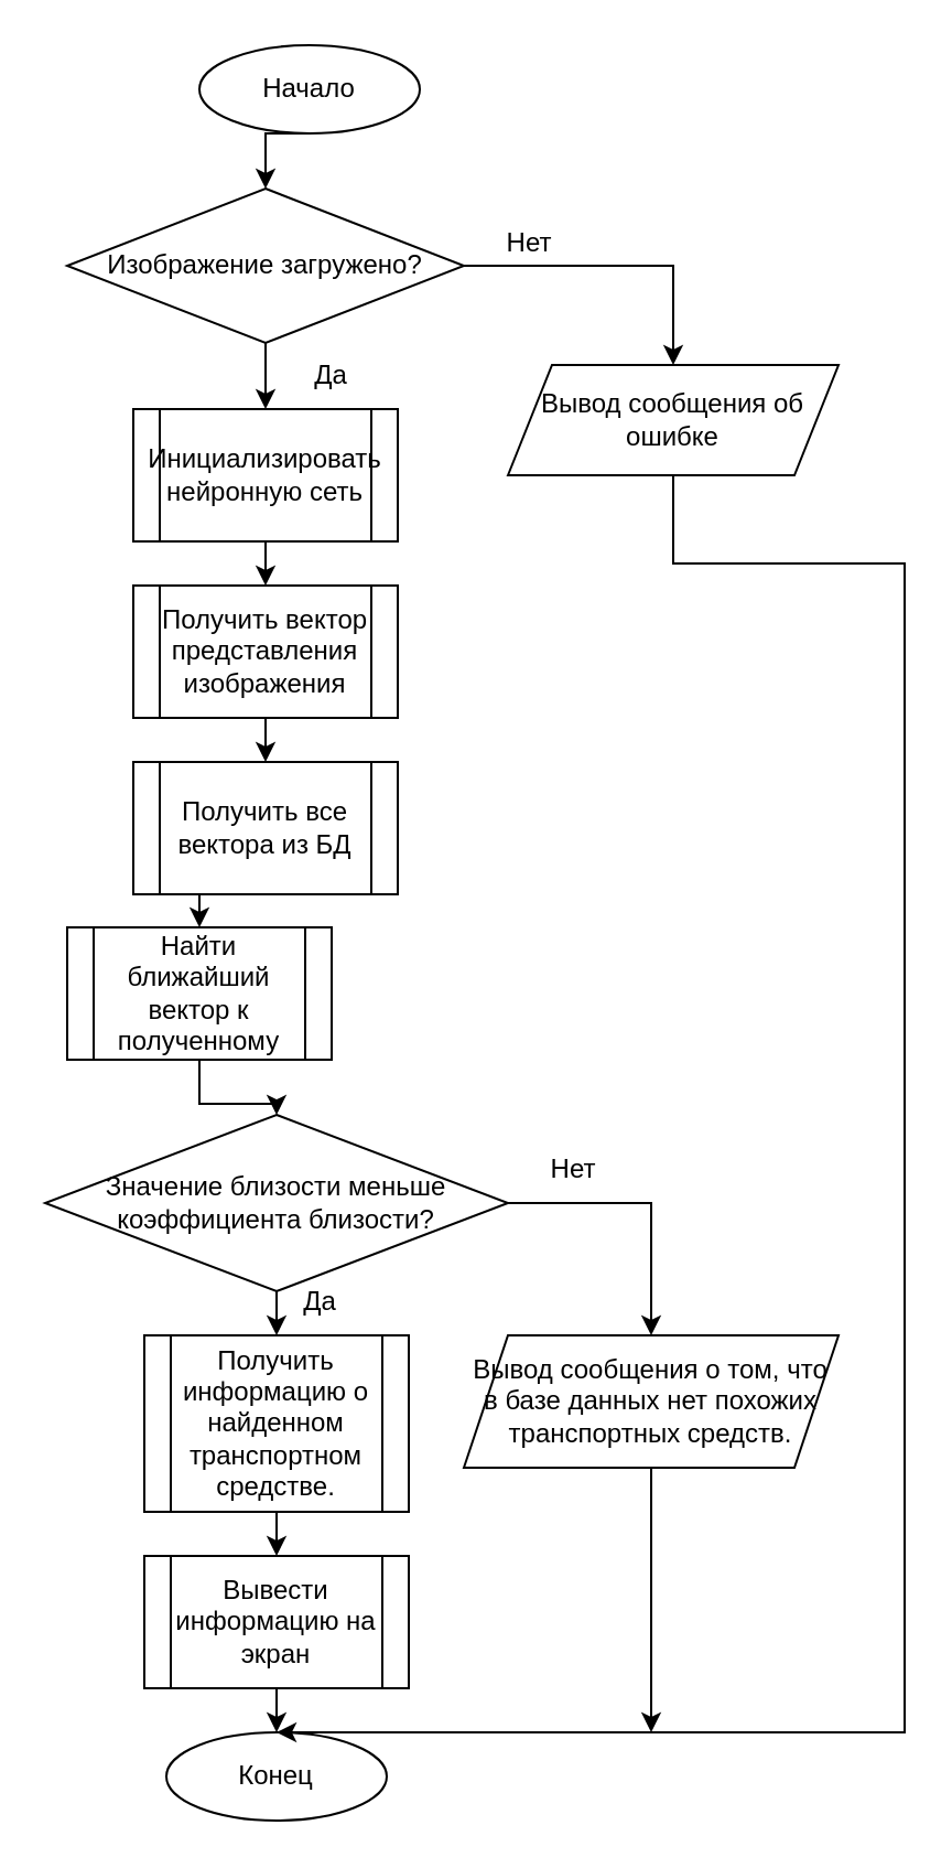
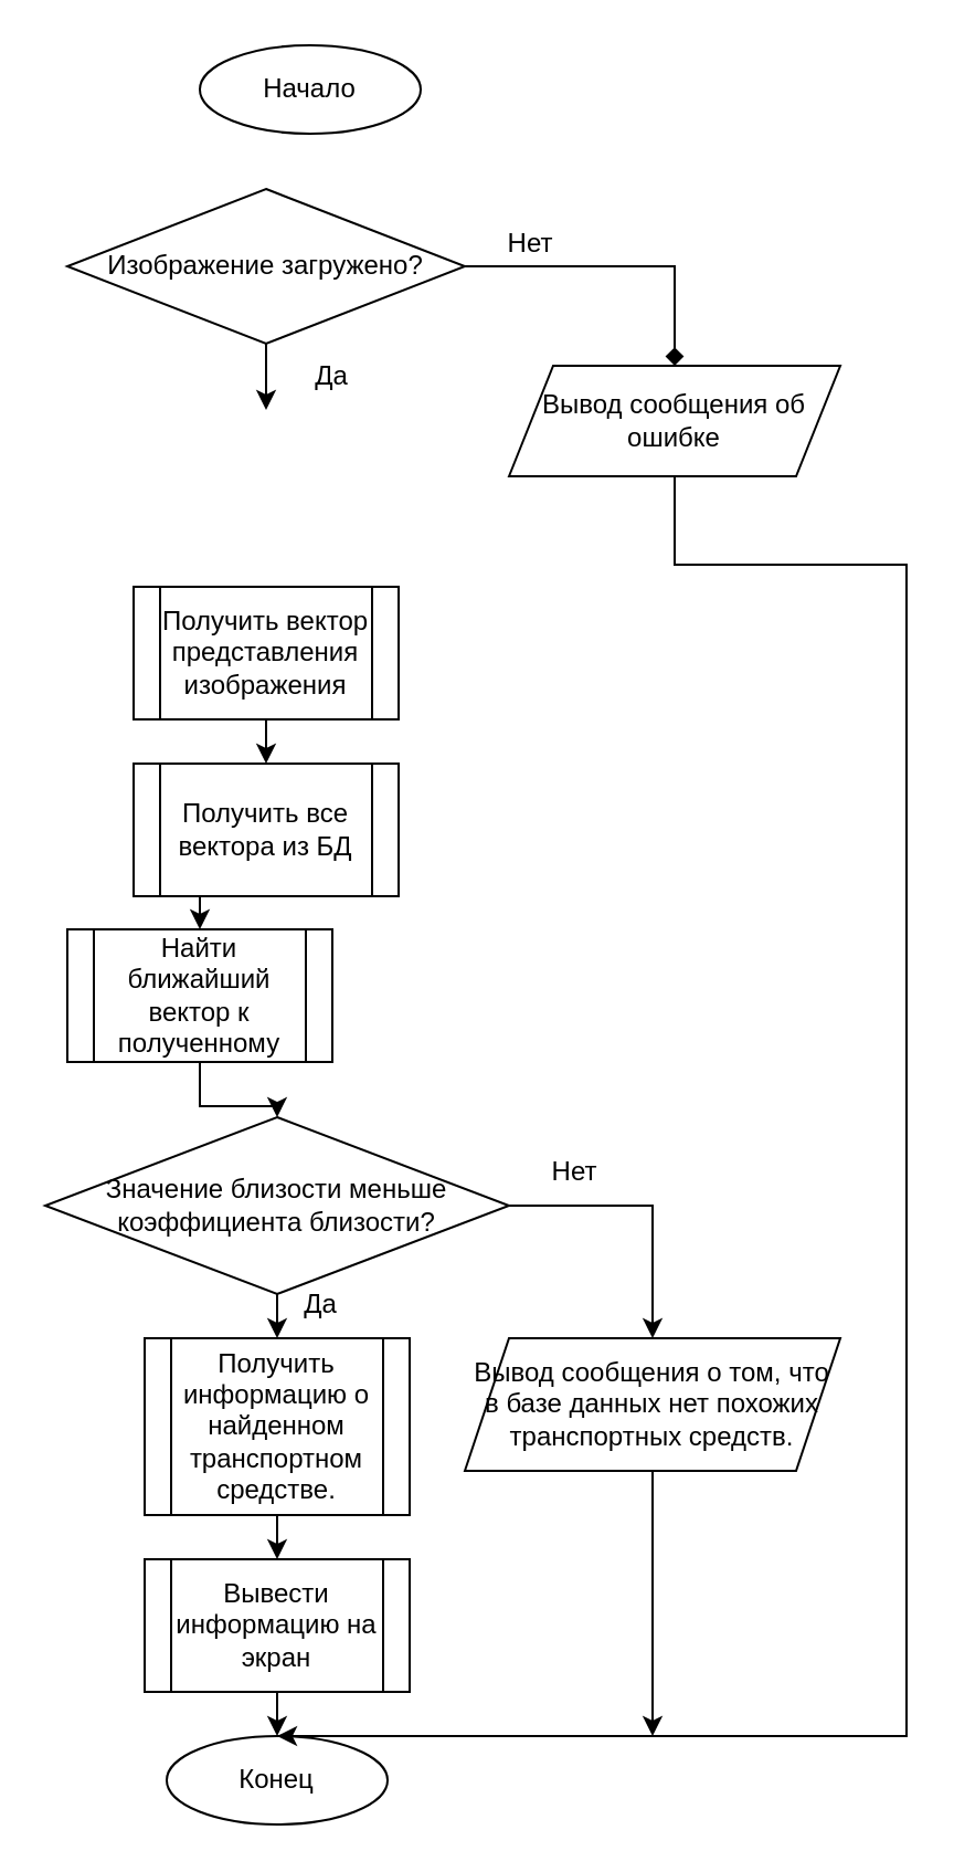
- <mxCell id="2" style="edgeStyle=orthogonalEdgeStyle;rounded=0;orthogonalLoop=1;jettySize=auto;html=1;exitX=0.5;exitY=1;exitDx=0;exitDy=0;entryX=0.5;entryY=0;entryDx=0;entryDy=0;" parent="1" source="3" target="6" edge="1"><mxGeometry relative="1" as="geometry" /></mxCell>
- <mxCell id="5" style="edgeStyle=orthogonalEdgeStyle;rounded=0;orthogonalLoop=1;jettySize=auto;html=1;exitX=1;exitY=0.5;exitDx=0;exitDy=0;entryX=0.5;entryY=0;entryDx=0;entryDy=0;" parent="1" source="6" target="8" edge="1"><mxGeometry relative="1" as="geometry" /></mxCell>
+ <mxCell id="5" style="edgeStyle=orthogonalEdgeStyle;rounded=0;orthogonalLoop=1;jettySize=auto;html=1;exitX=1;exitY=0.5;exitDx=0;exitDy=0;entryX=0.5;entryY=0;entryDx=0;entryDy=0;endArrow=diamond;" parent="1" source="6" target="8" edge="1"><mxGeometry relative="1" as="geometry" /></mxCell>
- <mxCell id="12" value="Инициализировать нейронную сеть" style="shape=process;whiteSpace=wrap;html=1;backgroundOutline=1;" parent="1" vertex="1"><mxGeometry x="60" y="185" width="120" height="60" as="geometry" /></mxCell>
- <mxCell id="11" style="edgeStyle=orthogonalEdgeStyle;rounded=0;orthogonalLoop=1;jettySize=auto;html=1;exitX=0.5;exitY=1;exitDx=0;exitDy=0;entryX=0.5;entryY=0;entryDx=0;entryDy=0;" parent="1" source="12" target="14" edge="1"><mxGeometry relative="1" as="geometry" /></mxCell>
